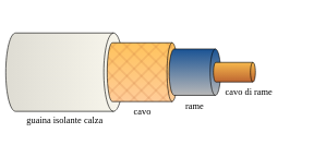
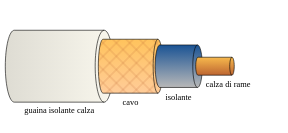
- <mxCell id="7" value="cavo di rame" style="text;html=1;align=center;verticalAlign=middle;whiteSpace=wrap;rounded=0;fontFamily=Times New Roman;fontSize=14;" vertex="1" parent="1"><mxGeometry x="303" y="125.63" width="155" height="30" as="geometry" /></mxCell>
+ <mxCell id="7" value="calza di rame" style="text;html=1;align=center;verticalAlign=middle;whiteSpace=wrap;rounded=0;fontFamily=Times New Roman;fontSize=14;" vertex="1" parent="1"><mxGeometry x="303" y="125.63" width="155" height="30" as="geometry" /></mxCell>
- <mxCell id="6" value="rame" style="text;html=1;align=center;verticalAlign=middle;whiteSpace=wrap;rounded=0;fontFamily=Times New Roman;fontSize=14;" vertex="1" parent="1"><mxGeometry x="220" y="148.45" width="155" height="30" as="geometry" /></mxCell>
+ <mxCell id="6" value="isolante" style="text;html=1;align=center;verticalAlign=middle;whiteSpace=wrap;rounded=0;fontFamily=Times New Roman;fontSize=14;" vertex="1" parent="1"><mxGeometry x="220" y="148.45" width="155" height="30" as="geometry" /></mxCell>
